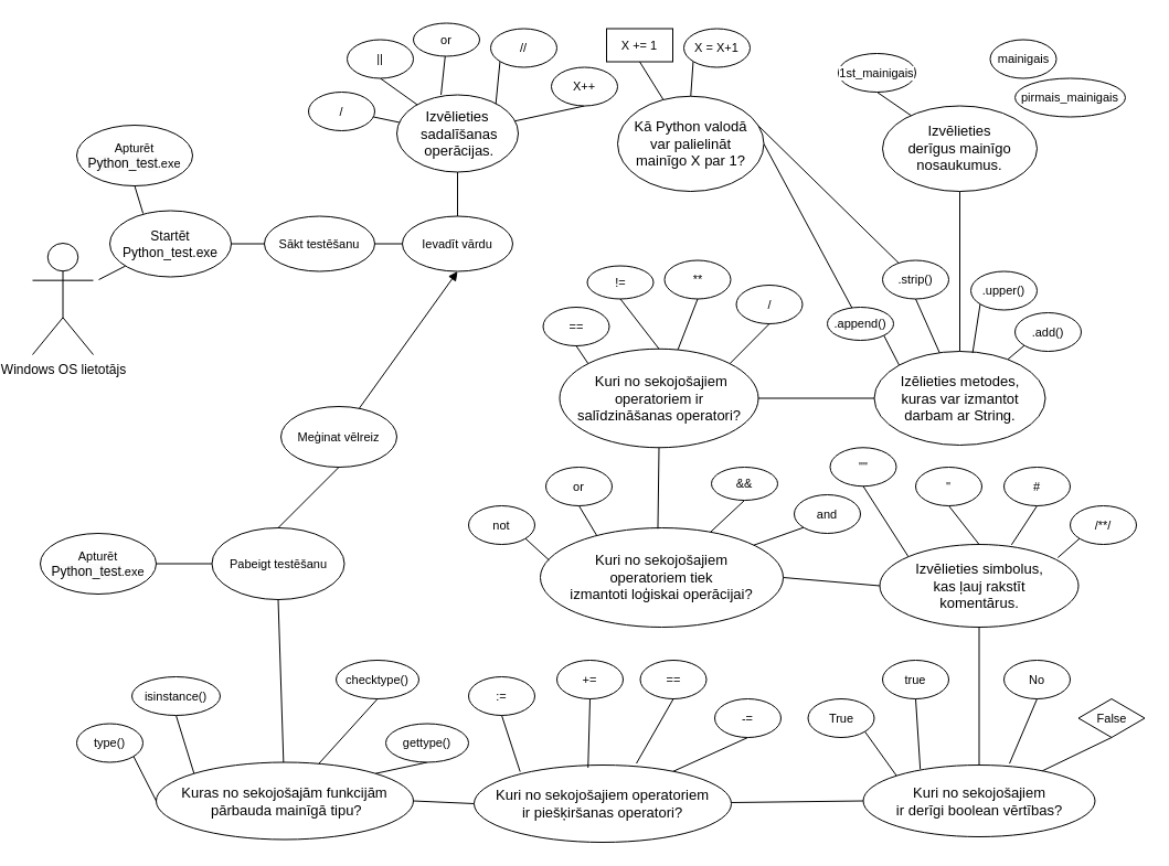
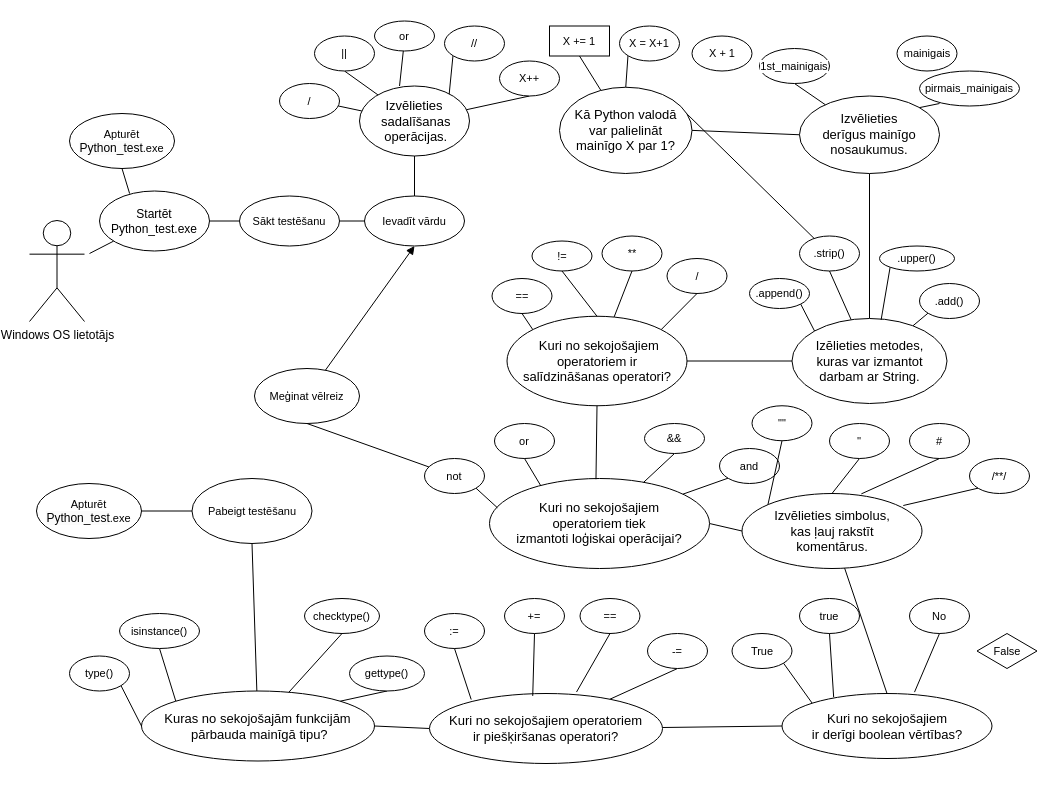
+ <mxCell id="72" value="X + 1" style="ellipse;whiteSpace=wrap;html=1;fontFamily=Helvetica;fontSize=11;fontColor=default;labelBackgroundColor=default;" parent="1" vertex="1"><mxGeometry x="682.5" y="35.5" width="60" height="35" as="geometry" /></mxCell>
+ <mxCell id="74" style="edgeStyle=none;rounded=0;orthogonalLoop=1;jettySize=auto;html=1;exitX=1;exitY=0;exitDx=0;exitDy=0;entryX=0.2;entryY=0.929;entryDx=0;entryDy=0;entryPerimeter=0;strokeColor=default;align=center;verticalAlign=middle;fontFamily=Helvetica;fontSize=11;fontColor=default;labelBackgroundColor=default;endArrow=none;" parent="1" source="29" target="73" edge="1"><mxGeometry relative="1" as="geometry" /></mxCell>
- <mxCell id="20" style="edgeStyle=none;rounded=0;orthogonalLoop=1;jettySize=auto;html=1;exitX=1;exitY=0.5;exitDx=0;exitDy=0;strokeColor=default;align=center;verticalAlign=middle;fontFamily=Helvetica;fontSize=11;fontColor=default;labelBackgroundColor=default;endArrow=none;" parent="1" source="22" target="36" edge="1"><mxGeometry relative="1" as="geometry" /></mxCell>
+ <mxCell id="20" style="edgeStyle=none;rounded=0;orthogonalLoop=1;jettySize=auto;html=1;exitX=1;exitY=0.5;exitDx=0;exitDy=0;entryX=0;entryY=0.5;entryDx=0;entryDy=0;strokeColor=default;align=center;verticalAlign=middle;fontFamily=Helvetica;fontSize=11;fontColor=default;labelBackgroundColor=default;endArrow=none;" parent="1" source="22" target="29" edge="1"><mxGeometry relative="1" as="geometry" /></mxCell>
- <mxCell id="37" value="&lt;span style=&quot;text-align: left;&quot;&gt;.upper()&lt;/span&gt;" style="ellipse;whiteSpace=wrap;html=1;fontFamily=Helvetica;fontSize=11;fontColor=default;labelBackgroundColor=default;" parent="1" vertex="1"><mxGeometry x="870" y="245.5" width="60" height="35" as="geometry" /></mxCell>
+ <mxCell id="37" value="&lt;span style=&quot;text-align: left;&quot;&gt;.upper()&lt;/span&gt;" style="ellipse;whiteSpace=wrap;html=1;fontFamily=Helvetica;fontSize=11;fontColor=default;labelBackgroundColor=default;" parent="1" vertex="1"><mxGeometry x="870" y="245.5" width="75" height="25" as="geometry" /></mxCell>
- <mxCell id="69" style="edgeStyle=none;rounded=0;orthogonalLoop=1;jettySize=auto;html=1;exitX=0.5;exitY=1;exitDx=0;exitDy=0;entryX=0.5;entryY=0;entryDx=0;entryDy=0;strokeColor=default;align=center;verticalAlign=middle;fontFamily=Helvetica;fontSize=11;fontColor=default;labelBackgroundColor=default;endArrow=none;" parent="1" source="71" target="66" edge="1"><mxGeometry relative="1" as="geometry" /></mxCell>
+ <mxCell id="69" style="edgeStyle=none;rounded=0;orthogonalLoop=1;jettySize=auto;html=1;exitX=0.5;exitY=1;exitDx=0;exitDy=0;strokeColor=default;align=center;verticalAlign=middle;fontFamily=Helvetica;fontSize=11;fontColor=default;labelBackgroundColor=default;endArrow=none;" parent="1" source="71" target="60" edge="1"><mxGeometry relative="1" as="geometry" /></mxCell>
- <mxCell id="62" value="&lt;span style=&quot;text-align: left; font-size: 13px;&quot;&gt;&lt;font style=&quot;font-size: 13px;&quot;&gt;Izvēlieties simbolus,&lt;/font&gt;&lt;/span&gt;&lt;div style=&quot;font-size: 13px;&quot;&gt;&lt;font style=&quot;font-size: 13px;&quot;&gt;&lt;span style=&quot;text-align: left;&quot;&gt;kas&amp;nbsp;&lt;/span&gt;&lt;span style=&quot;text-align: left;&quot;&gt;ļauj rakstīt&lt;/span&gt;&lt;/font&gt;&lt;/div&gt;&lt;div style=&quot;font-size: 13px;&quot;&gt;&lt;span style=&quot;text-align: left;&quot;&gt;&lt;font style=&quot;font-size: 13px;&quot;&gt;komentārus.&lt;/font&gt;&lt;/span&gt;&lt;/div&gt;" style="ellipse;whiteSpace=wrap;html=1;fontFamily=Helvetica;fontSize=11;fontColor=default;labelBackgroundColor=default;" parent="1" vertex="1"><mxGeometry x="787.5" y="493" width="180" height="75" as="geometry" /></mxCell>
+ <mxCell id="62" value="&lt;span style=&quot;text-align: left; font-size: 13px;&quot;&gt;&lt;font style=&quot;font-size: 13px;&quot;&gt;Izvēlieties simbolus,&lt;/font&gt;&lt;/span&gt;&lt;div style=&quot;font-size: 13px;&quot;&gt;&lt;font style=&quot;font-size: 13px;&quot;&gt;&lt;span style=&quot;text-align: left;&quot;&gt;kas&amp;nbsp;&lt;/span&gt;&lt;span style=&quot;text-align: left;&quot;&gt;ļauj rakstīt&lt;/span&gt;&lt;/font&gt;&lt;/div&gt;&lt;div style=&quot;font-size: 13px;&quot;&gt;&lt;span style=&quot;text-align: left;&quot;&gt;&lt;font style=&quot;font-size: 13px;&quot;&gt;komentārus.&lt;/font&gt;&lt;/span&gt;&lt;/div&gt;" style="ellipse;whiteSpace=wrap;html=1;fontFamily=Helvetica;fontSize=11;fontColor=default;labelBackgroundColor=default;" parent="1" vertex="1"><mxGeometry x="732.5" y="493" width="180" height="75" as="geometry" /></mxCell>
- <mxCell id="91" style="edgeStyle=none;rounded=0;orthogonalLoop=1;jettySize=auto;html=1;exitX=0.5;exitY=1;exitDx=0;exitDy=0;strokeColor=default;align=center;verticalAlign=middle;fontFamily=Helvetica;fontSize=11;fontColor=default;labelBackgroundColor=default;endArrow=none;" parent="1" source="92" target="64" edge="1"><mxGeometry relative="1" as="geometry" /></mxCell>
